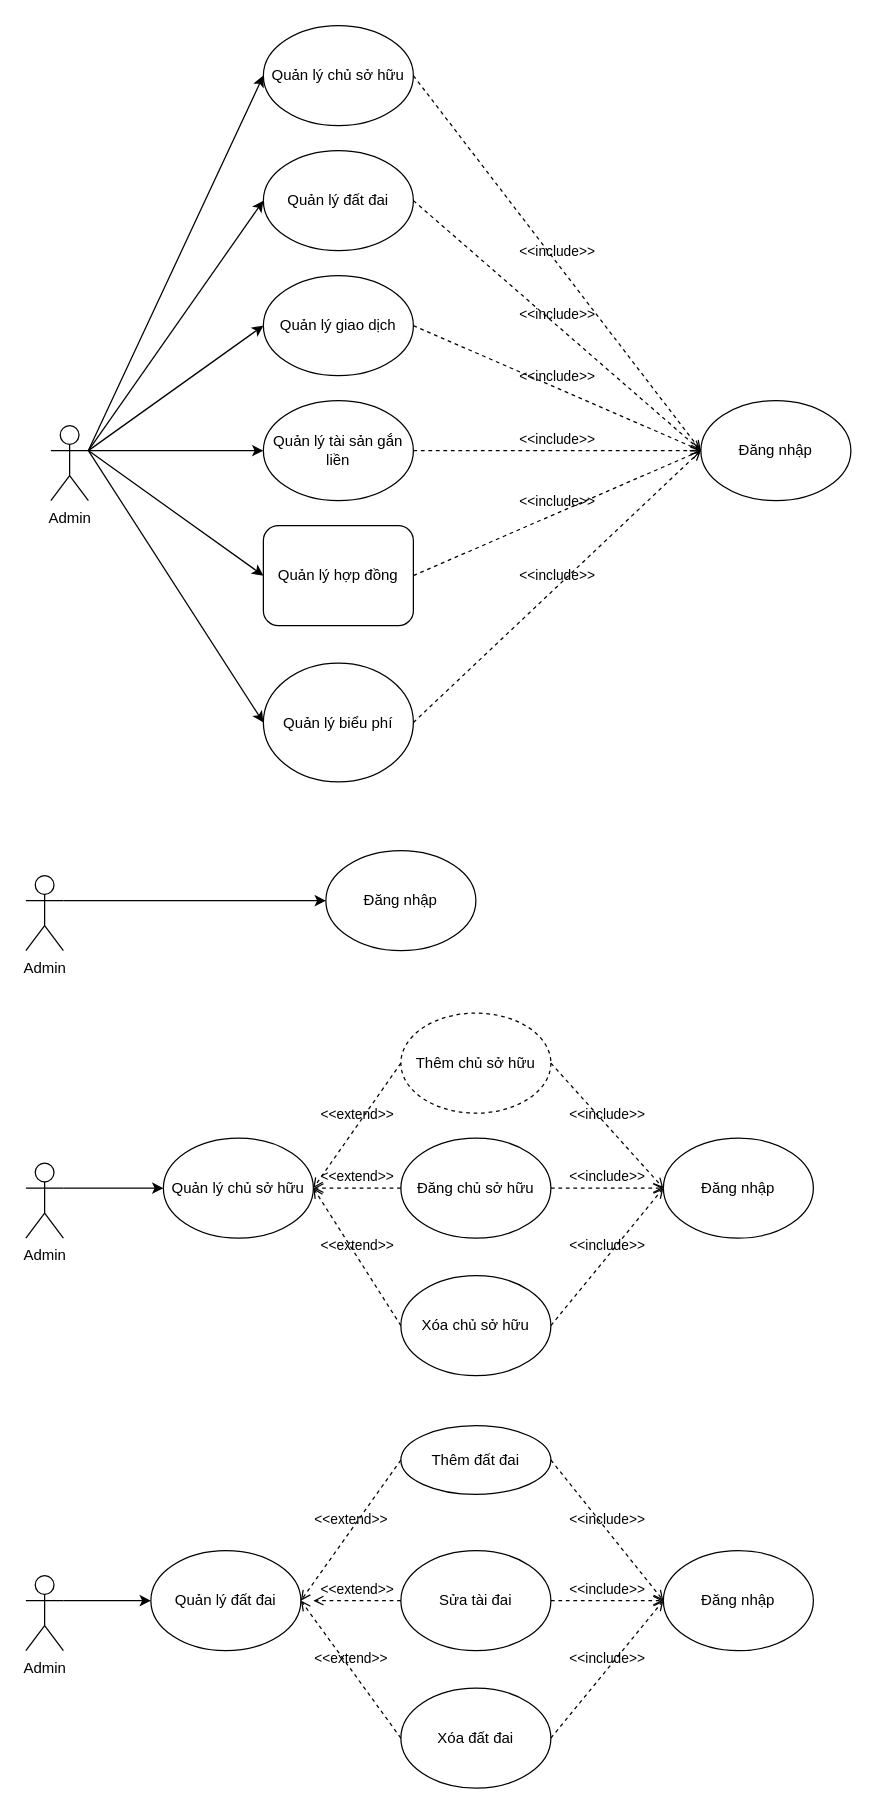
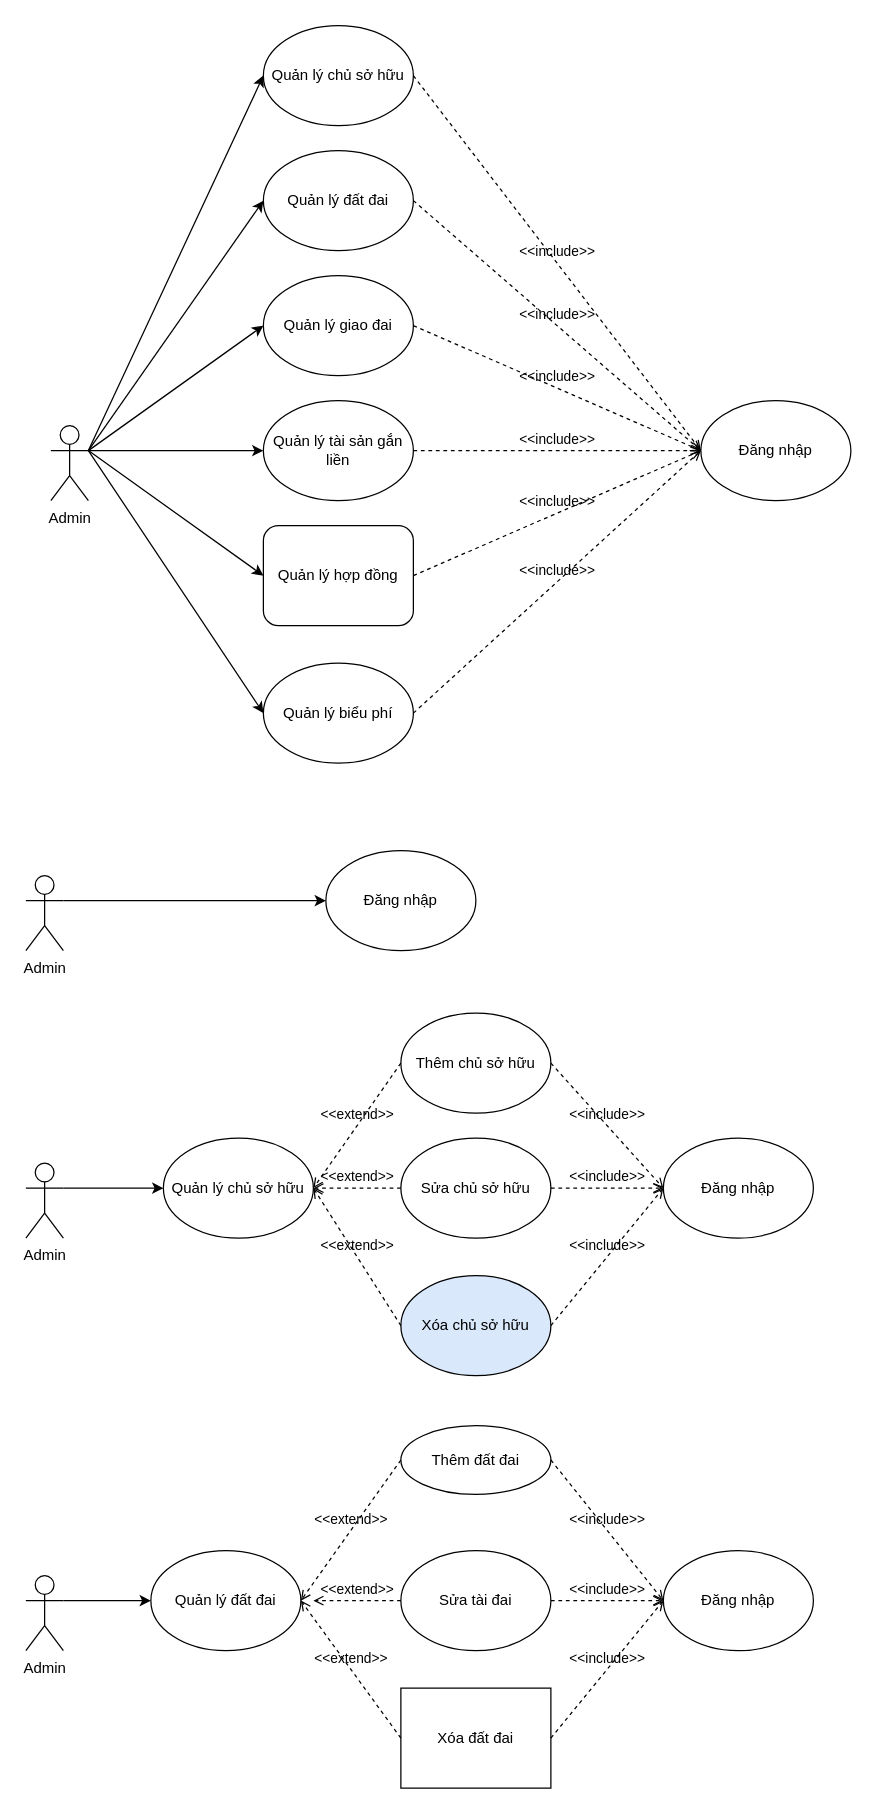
- <mxCell id="6" value="Quản lý giao dịch" style="ellipse;whiteSpace=wrap;html=1;" vertex="1" parent="1"><mxGeometry x="210" y="220" width="120" height="80" as="geometry" /></mxCell>
+ <mxCell id="6" value="Quản lý giao đai" style="ellipse;whiteSpace=wrap;html=1;" vertex="1" parent="1"><mxGeometry x="210" y="220" width="120" height="80" as="geometry" /></mxCell>
- <mxCell id="9" value="Quản lý biểu phí" style="ellipse;whiteSpace=wrap;html=1;" vertex="1" parent="1"><mxGeometry x="210" y="530" width="120" height="95" as="geometry" /></mxCell>
+ <mxCell id="9" value="Quản lý biểu phí" style="ellipse;whiteSpace=wrap;html=1;" vertex="1" parent="1"><mxGeometry x="210" y="530" width="120" height="80" as="geometry" /></mxCell>
- <mxCell id="27" value="Thêm chủ sở hữu" style="ellipse;whiteSpace=wrap;html=1;dashed=1;" vertex="1" parent="1"><mxGeometry x="320" y="810" width="120" height="80" as="geometry" /></mxCell>
+ <mxCell id="27" value="Thêm chủ sở hữu" style="ellipse;whiteSpace=wrap;html=1;" vertex="1" parent="1"><mxGeometry x="320" y="810" width="120" height="80" as="geometry" /></mxCell>
- <mxCell id="28" value="Đăng chủ sở hữu" style="ellipse;whiteSpace=wrap;html=1;" vertex="1" parent="1"><mxGeometry x="320" y="910" width="120" height="80" as="geometry" /></mxCell>
+ <mxCell id="28" value="Sửa chủ sở hữu" style="ellipse;whiteSpace=wrap;html=1;" vertex="1" parent="1"><mxGeometry x="320" y="910" width="120" height="80" as="geometry" /></mxCell>
- <mxCell id="29" value="Xóa chủ sở hữu" style="ellipse;whiteSpace=wrap;html=1;" vertex="1" parent="1"><mxGeometry x="320" y="1020" width="120" height="80" as="geometry" /></mxCell>
+ <mxCell id="29" value="Xóa chủ sở hữu" style="ellipse;whiteSpace=wrap;html=1;fillColor=#dae8fc;" vertex="1" parent="1"><mxGeometry x="320" y="1020" width="120" height="80" as="geometry" /></mxCell>
- <mxCell id="42" value="Xóa đất đai" style="ellipse;whiteSpace=wrap;html=1;" vertex="1" parent="1"><mxGeometry x="320" y="1350" width="120" height="80" as="geometry" /></mxCell>
+ <mxCell id="42" value="Xóa đất đai" style="whiteSpace=wrap;html=1;rounded=0;" vertex="1" parent="1"><mxGeometry x="320" y="1350" width="120" height="80" as="geometry" /></mxCell>
